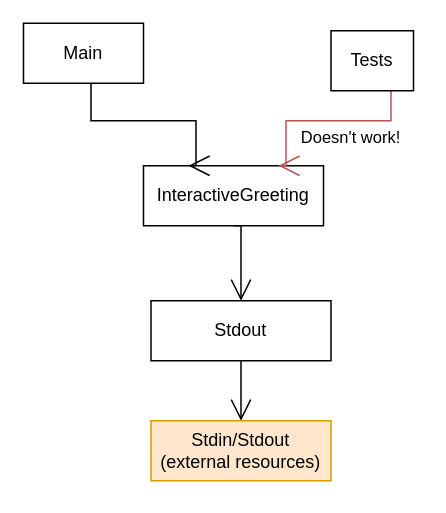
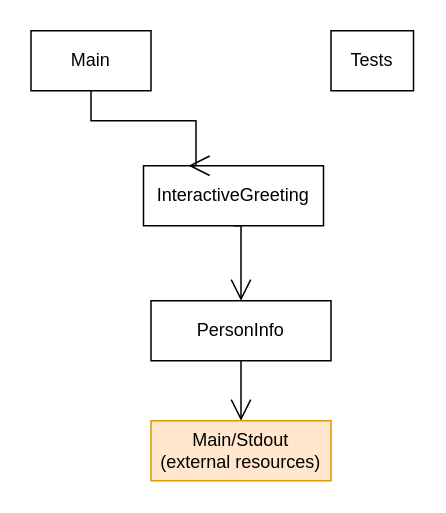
- <mxCell id="8" value="Main" style="rounded=0;whiteSpace=wrap;html=1;" parent="1" vertex="1"><mxGeometry x="15" y="15" width="80" height="40" as="geometry" /></mxCell>
+ <mxCell id="8" value="Main" style="rounded=0;whiteSpace=wrap;html=1;" parent="1" vertex="1"><mxGeometry x="20" y="20" width="80" height="40" as="geometry" /></mxCell>
- <mxCell id="9" style="edgeStyle=orthogonalEdgeStyle;rounded=0;orthogonalLoop=1;jettySize=auto;html=1;entryX=0.75;entryY=0;entryDx=0;entryDy=0;endArrow=open;endFill=0;endSize=12;fillColor=#f8cecc;strokeColor=#b85450;" parent="1" source="11" target="3" edge="1"><mxGeometry relative="1" as="geometry"><Array as="points"><mxPoint x="260" y="80" /><mxPoint x="190" y="80" /></Array></mxGeometry></mxCell>
- <mxCell id="10" value="&lt;div&gt;Doesn't work!&lt;/div&gt;" style="edgeLabel;html=1;align=center;verticalAlign=middle;resizable=0;points=[];" parent="9" vertex="1" connectable="0"><mxGeometry x="-0.141" relative="1" as="geometry"><mxPoint x="6" y="10" as="offset" /></mxGeometry></mxCell>
- <mxCell id="5" value="Stdout" style="rounded=0;whiteSpace=wrap;html=1;" parent="1" vertex="1"><mxGeometry x="100" y="200" width="120" height="40" as="geometry" /></mxCell>
+ <mxCell id="5" value="PersonInfo" style="rounded=0;whiteSpace=wrap;html=1;" parent="1" vertex="1"><mxGeometry x="100" y="200" width="120" height="40" as="geometry" /></mxCell>
- <mxCell id="6" value="&lt;div&gt;Stdin/Stdout&lt;/div&gt;(external resources)" style="rounded=0;whiteSpace=wrap;html=1;fillColor=#ffe6cc;strokeColor=#d79b00;" parent="1" vertex="1"><mxGeometry x="100" y="280" width="120" height="40" as="geometry" /></mxCell>
+ <mxCell id="6" value="&lt;div&gt;Main/Stdout&lt;/div&gt;(external resources)" style="rounded=0;whiteSpace=wrap;html=1;fillColor=#ffe6cc;strokeColor=#d79b00;" parent="1" vertex="1"><mxGeometry x="100" y="280" width="120" height="40" as="geometry" /></mxCell>
